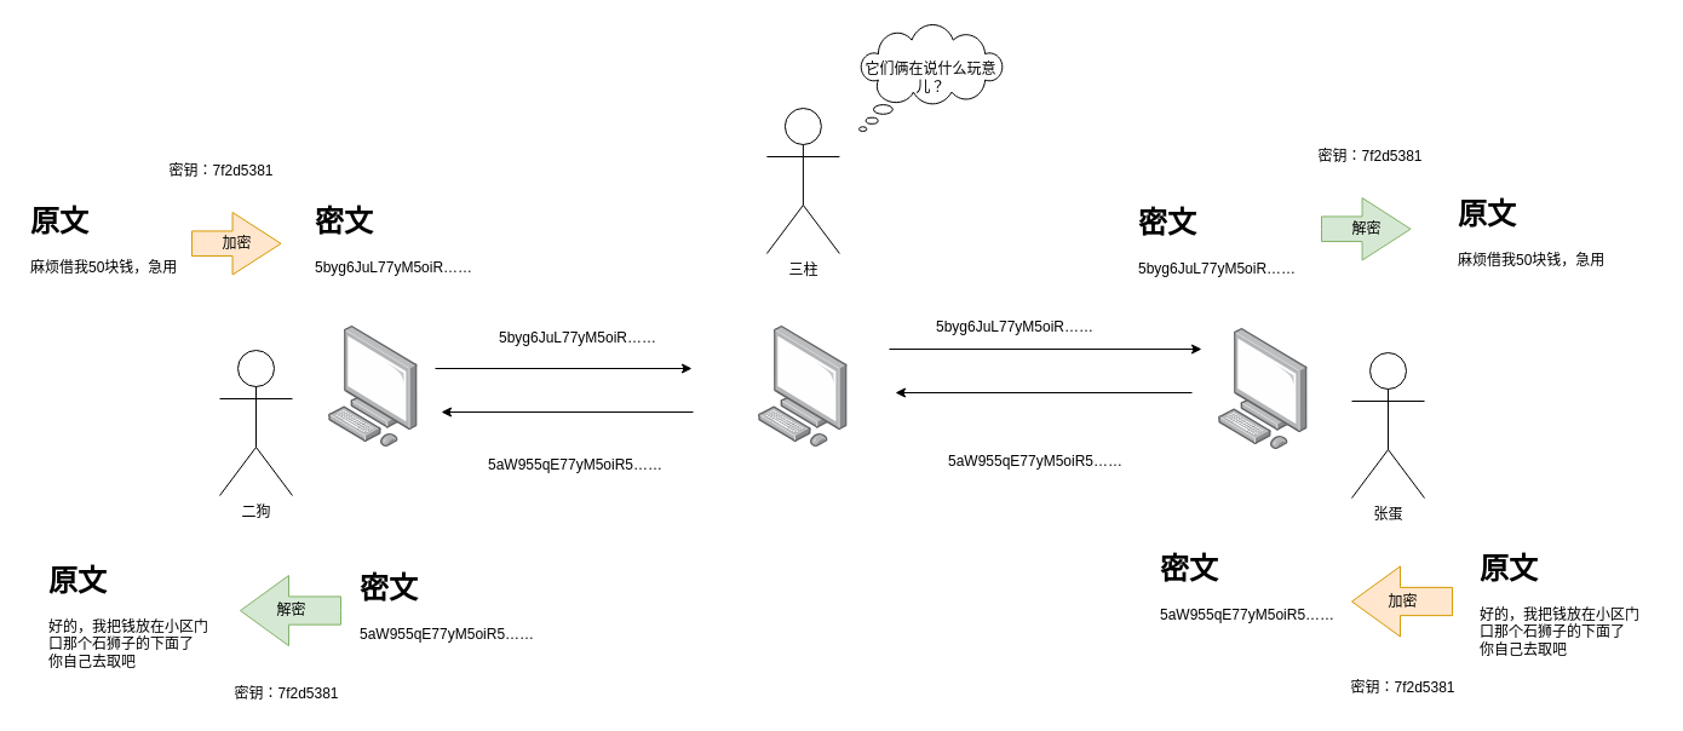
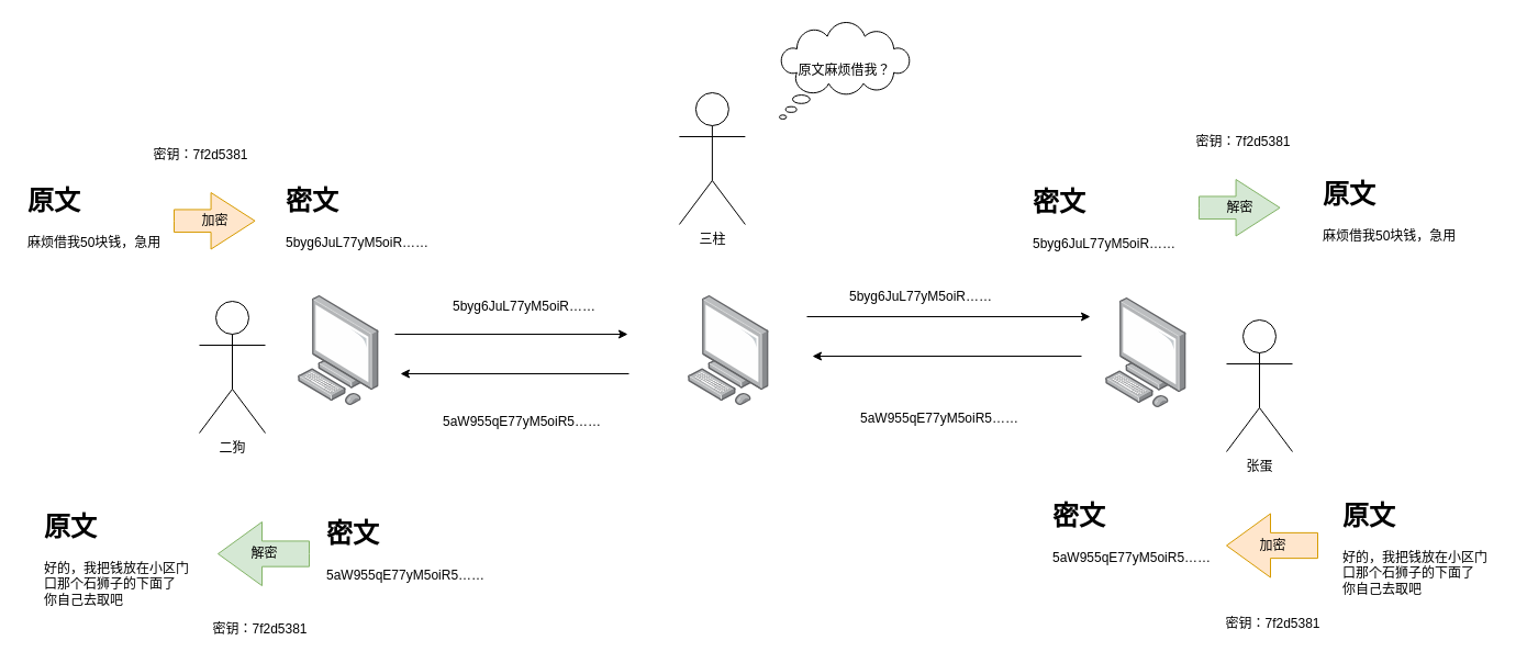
- <mxCell id="28" value="它们俩在说什么玩意儿？" style="whiteSpace=wrap;html=1;shape=mxgraph.basic.cloud_callout" parent="1" vertex="1"><mxGeometry x="709" y="20" width="119" height="88" as="geometry" /></mxCell>
+ <mxCell id="28" value="原文麻烦借我？" style="whiteSpace=wrap;html=1;shape=mxgraph.basic.cloud_callout" parent="1" vertex="1"><mxGeometry x="709" y="20" width="119" height="88" as="geometry" /></mxCell>
- <mxCell id="12" value="三柱" style="shape=umlActor;verticalLabelPosition=bottom;verticalAlign=top;html=1;outlineConnect=0;" parent="1" vertex="1"><mxGeometry x="632.89" y="89" width="60" height="120" as="geometry" /></mxCell>
+ <mxCell id="12" value="三柱" style="shape=umlActor;verticalLabelPosition=bottom;verticalAlign=top;html=1;outlineConnect=0;" parent="1" vertex="1"><mxGeometry x="617.89" y="84" width="60" height="120" as="geometry" /></mxCell>
- <mxCell id="3" value="二狗" style="shape=umlActor;verticalLabelPosition=bottom;verticalAlign=top;html=1;outlineConnect=0;" parent="1" vertex="1"><mxGeometry x="181" y="289" width="60" height="120" as="geometry" /></mxCell>
+ <mxCell id="3" value="二狗" style="shape=umlActor;verticalLabelPosition=bottom;verticalAlign=top;html=1;outlineConnect=0;" parent="1" vertex="1"><mxGeometry x="181" y="274" width="60" height="120" as="geometry" /></mxCell>
